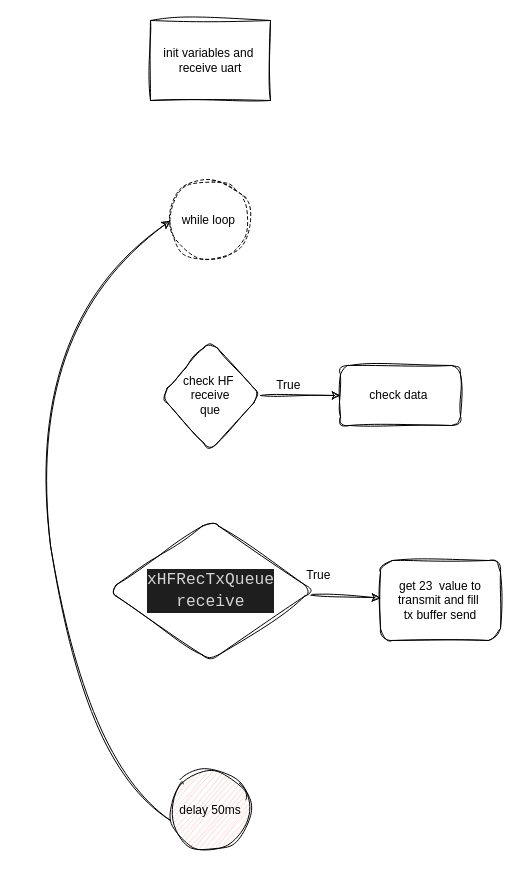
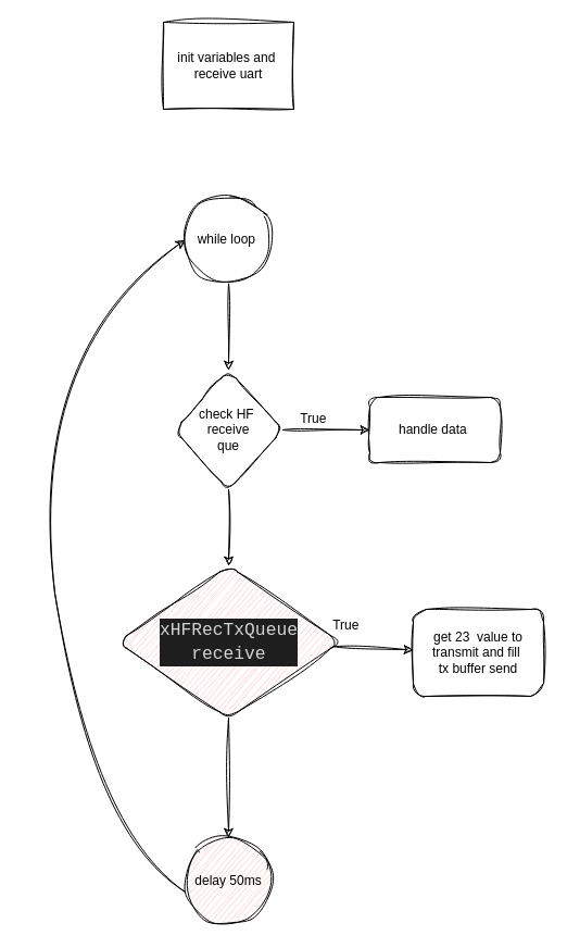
- <mxCell id="4" value="while loop&amp;nbsp;" style="ellipse;whiteSpace=wrap;html=1;rounded=1;sketch=1;curveFitting=1;jiggle=2;dashed=1;" vertex="1" parent="1"><mxGeometry x="170" y="180" width="80" height="80" as="geometry" /></mxCell>
+ <mxCell id="4" value="while loop&amp;nbsp;" style="ellipse;whiteSpace=wrap;html=1;rounded=1;sketch=1;curveFitting=1;jiggle=2;" vertex="1" parent="1"><mxGeometry x="170" y="180" width="80" height="80" as="geometry" /></mxCell>
+ <mxCell id="3" value="" style="edgeStyle=none;html=1;sketch=1;curveFitting=1;jiggle=2;" edge="1" parent="1" source="4" target="7"><mxGeometry relative="1" as="geometry" /></mxCell>
- <mxCell id="9" value="check data&amp;nbsp;" style="rounded=1;whiteSpace=wrap;html=1;sketch=1;curveFitting=1;jiggle=2;" vertex="1" parent="1"><mxGeometry x="340" y="365" width="120" height="60" as="geometry" /></mxCell>
+ <mxCell id="9" value="handle data&amp;nbsp;" style="rounded=1;whiteSpace=wrap;html=1;sketch=1;curveFitting=1;jiggle=2;" vertex="1" parent="1"><mxGeometry x="340" y="365" width="120" height="60" as="geometry" /></mxCell>
+ <mxCell id="6" value="" style="edgeStyle=none;html=1;sketch=1;curveFitting=1;jiggle=2;" edge="1" parent="1" source="7" target="12"><mxGeometry relative="1" as="geometry" /></mxCell>
- <mxCell id="12" value="&lt;div style=&quot;color: rgb(212, 212, 212); background-color: rgb(30, 30, 30); font-family: Consolas, &amp;quot;Courier New&amp;quot;, monospace; font-size: 16.264px; line-height: 22px;&quot;&gt;xHFRecTxQueue&lt;br&gt;receive&lt;/div&gt;" style="rhombus;whiteSpace=wrap;html=1;rounded=1;sketch=1;curveFitting=1;jiggle=2;" vertex="1" parent="1"><mxGeometry x="107.5" y="520" width="205" height="140" as="geometry" /></mxCell>
+ <mxCell id="12" value="&lt;div style=&quot;color: rgb(212, 212, 212); background-color: rgb(30, 30, 30); font-family: Consolas, &amp;quot;Courier New&amp;quot;, monospace; font-size: 16.264px; line-height: 22px;&quot;&gt;xHFRecTxQueue&lt;br&gt;receive&lt;/div&gt;" style="rhombus;whiteSpace=wrap;html=1;rounded=1;sketch=1;curveFitting=1;jiggle=2;fillColor=#f8cecc;" vertex="1" parent="1"><mxGeometry x="107.5" y="520" width="205" height="140" as="geometry" /></mxCell>
+ <mxCell id="11" value="" style="edgeStyle=none;html=1;sketch=1;curveFitting=1;jiggle=2;" edge="1" parent="1" source="12" target="15"><mxGeometry relative="1" as="geometry" /></mxCell>
